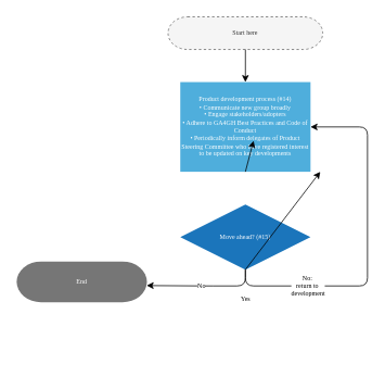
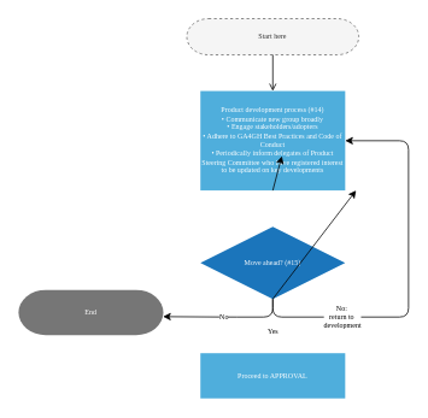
- <mxCell id="7" value="" style="endArrow=classic;html=1;rounded=0;exitX=0.5;exitY=1;exitDx=0;exitDy=0;" parent="1" source="6" target="3" edge="1"><mxGeometry width="50" height="50" relative="1" as="geometry"><mxPoint x="261" y="410" as="sourcePoint" /><mxPoint x="311" y="360" as="targetPoint" /></mxGeometry></mxCell>
+ <mxCell id="7" value="" style="endArrow=open;html=1;rounded=0;exitX=0.5;exitY=1;exitDx=0;exitDy=0;" parent="1" source="6" target="3" edge="1"><mxGeometry width="50" height="50" relative="1" as="geometry"><mxPoint x="261" y="410" as="sourcePoint" /><mxPoint x="311" y="360" as="targetPoint" /></mxGeometry></mxCell>
+ <mxCell id="4" value="&lt;font color=&quot;#ffffff&quot; style=&quot;font-size: 8px;&quot;&gt;Proceed to APPROVAL&lt;/font&gt;" style="rounded=0;whiteSpace=wrap;html=1;strokeColor=none;fillColor=#4FAEDC;fontFamily=Figtree;fontSource=https%3A%2F%2Ffonts.googleapis.com%2Fcss%3Ffamily%3DFigtree;fontSize=8;" parent="1" vertex="1"><mxGeometry x="221" y="390" width="160" height="50" as="geometry" /></mxCell>
